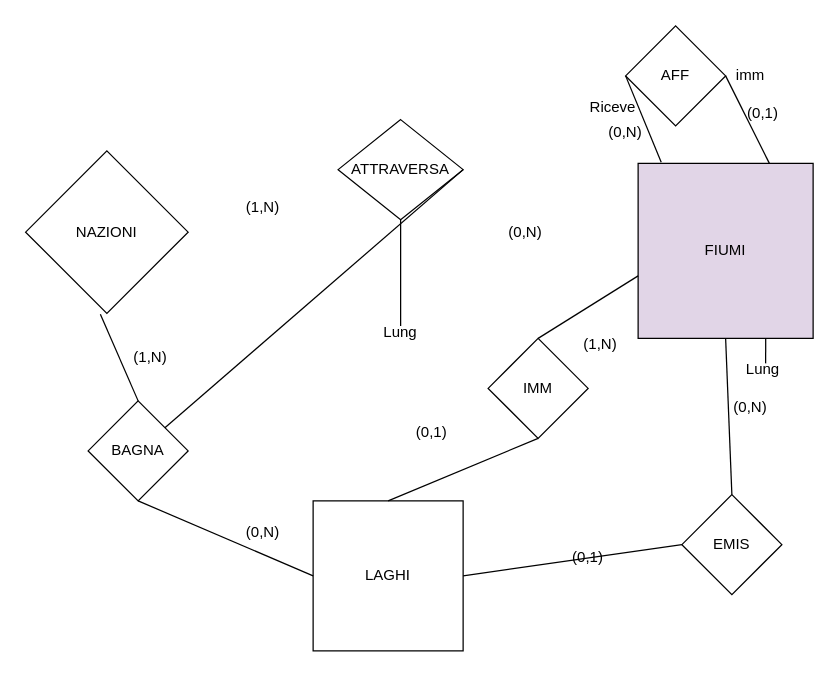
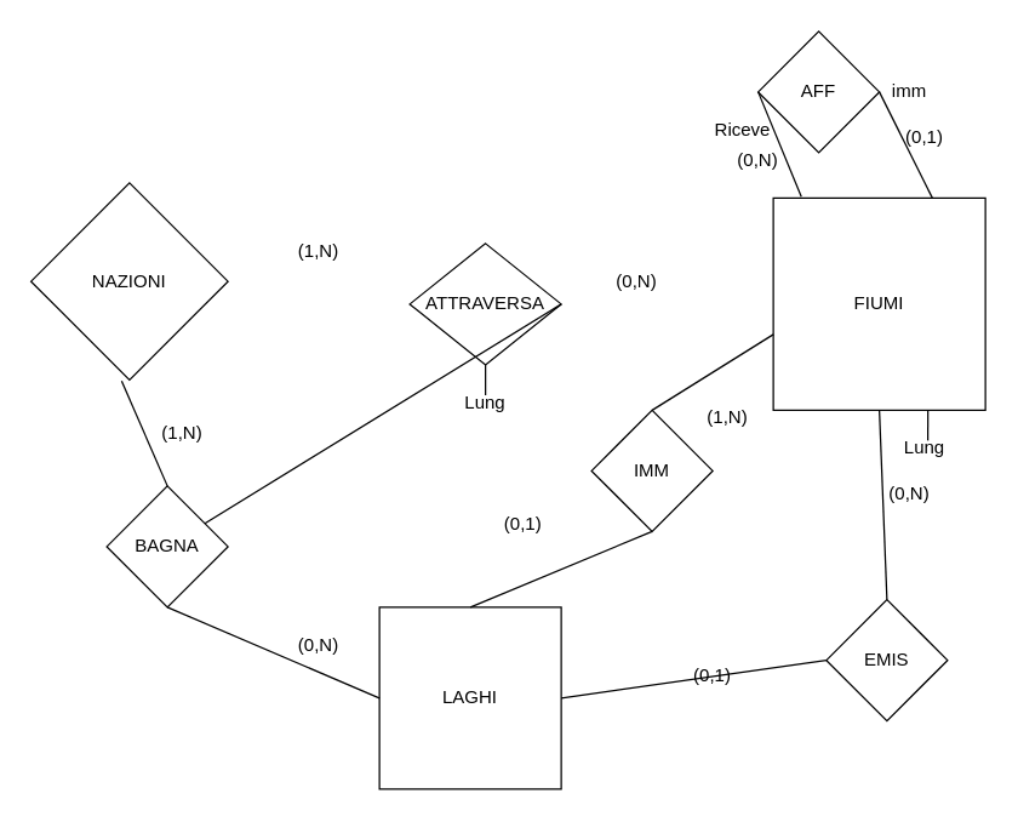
- <mxCell id="5" value="ATTRAVERSA" style="rhombus;whiteSpace=wrap;html=1;" vertex="1" parent="1"><mxGeometry x="270" y="95" width="100" height="80" as="geometry" /></mxCell>
+ <mxCell id="5" value="ATTRAVERSA" style="rhombus;whiteSpace=wrap;html=1;" vertex="1" parent="1"><mxGeometry x="270" y="160" width="100" height="80" as="geometry" /></mxCell>
- <mxCell id="3" value="FIUMI" style="whiteSpace=wrap;html=1;aspect=fixed;fillColor=#e1d5e7;" vertex="1" parent="1"><mxGeometry x="510" y="130" width="140" height="140" as="geometry" /></mxCell>
+ <mxCell id="3" value="FIUMI" style="whiteSpace=wrap;html=1;aspect=fixed;" vertex="1" parent="1"><mxGeometry x="510" y="130" width="140" height="140" as="geometry" /></mxCell>
